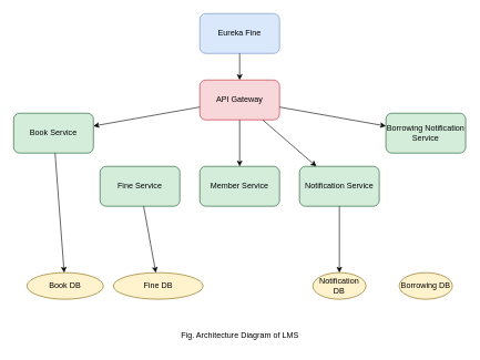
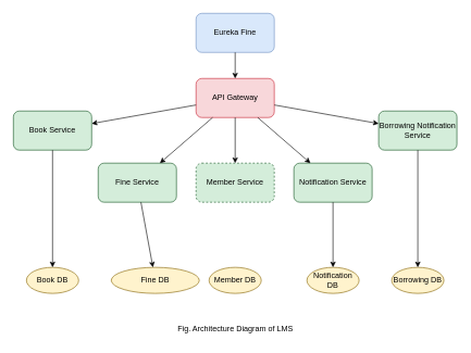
+ <mxCell id="18" parent="1" source="3" target="7" edge="1"><mxGeometry relative="1" as="geometry" /></mxCell>
- <mxCell id="5" value="Member Service" style="rounded=1;whiteSpace=wrap;html=1;fillColor=#d4edda;strokeColor=#155724;" parent="1" vertex="1"><mxGeometry x="300" y="250" width="120" height="60" as="geometry" /></mxCell>
+ <mxCell id="5" value="Member Service" style="rounded=1;whiteSpace=wrap;html=1;fillColor=#d4edda;strokeColor=#155724;dashed=1;" parent="1" vertex="1"><mxGeometry x="300" y="250" width="120" height="60" as="geometry" /></mxCell>
+ <mxCell id="21" parent="1" source="6" target="11" edge="1"><mxGeometry relative="1" as="geometry" /></mxCell>
- <mxCell id="9" value="Book DB" style="ellipse;whiteSpace=wrap;html=1;fillColor=#fff3cd;strokeColor=#856404;" parent="1" vertex="1"><mxGeometry x="40" y="410" width="115" height="40" as="geometry" /></mxCell>
+ <mxCell id="9" value="Book DB" style="ellipse;whiteSpace=wrap;html=1;fillColor=#fff3cd;strokeColor=#856404;" parent="1" vertex="1"><mxGeometry x="40" y="410" width="80" height="40" as="geometry" /></mxCell>
+ <mxCell id="10" value="Member DB" style="ellipse;whiteSpace=wrap;html=1;fillColor=#fff3cd;strokeColor=#856404;" parent="1" vertex="1"><mxGeometry x="320" y="410" width="80" height="40" as="geometry" /></mxCell>
